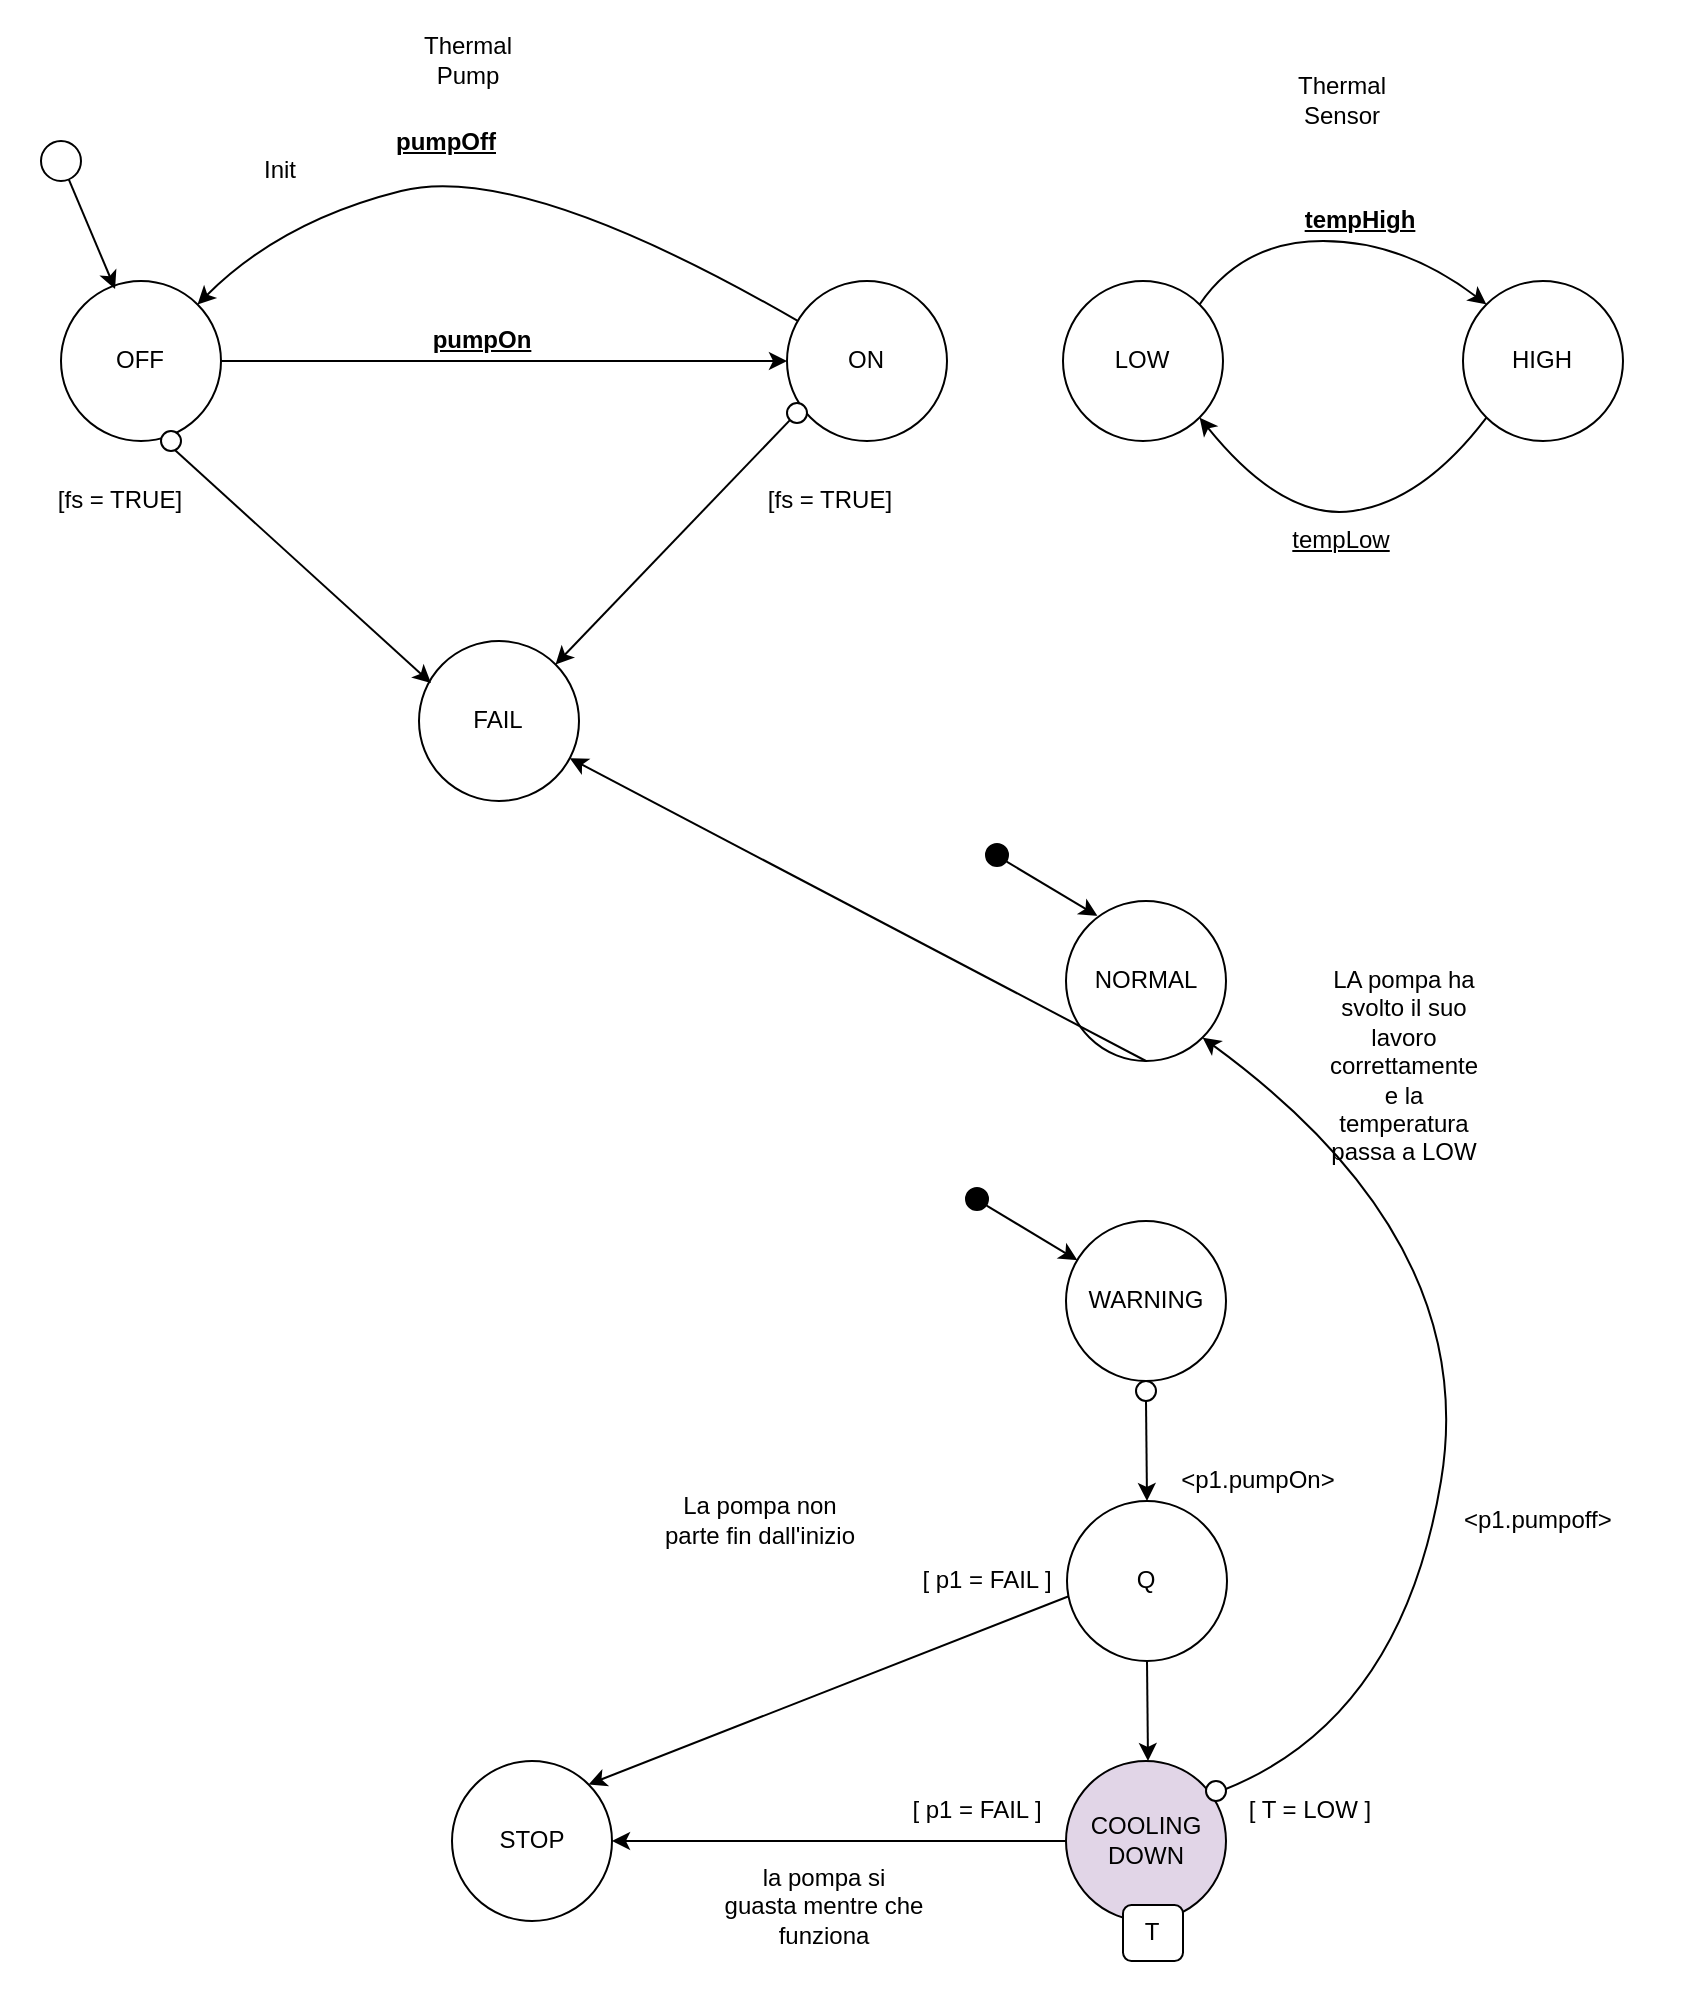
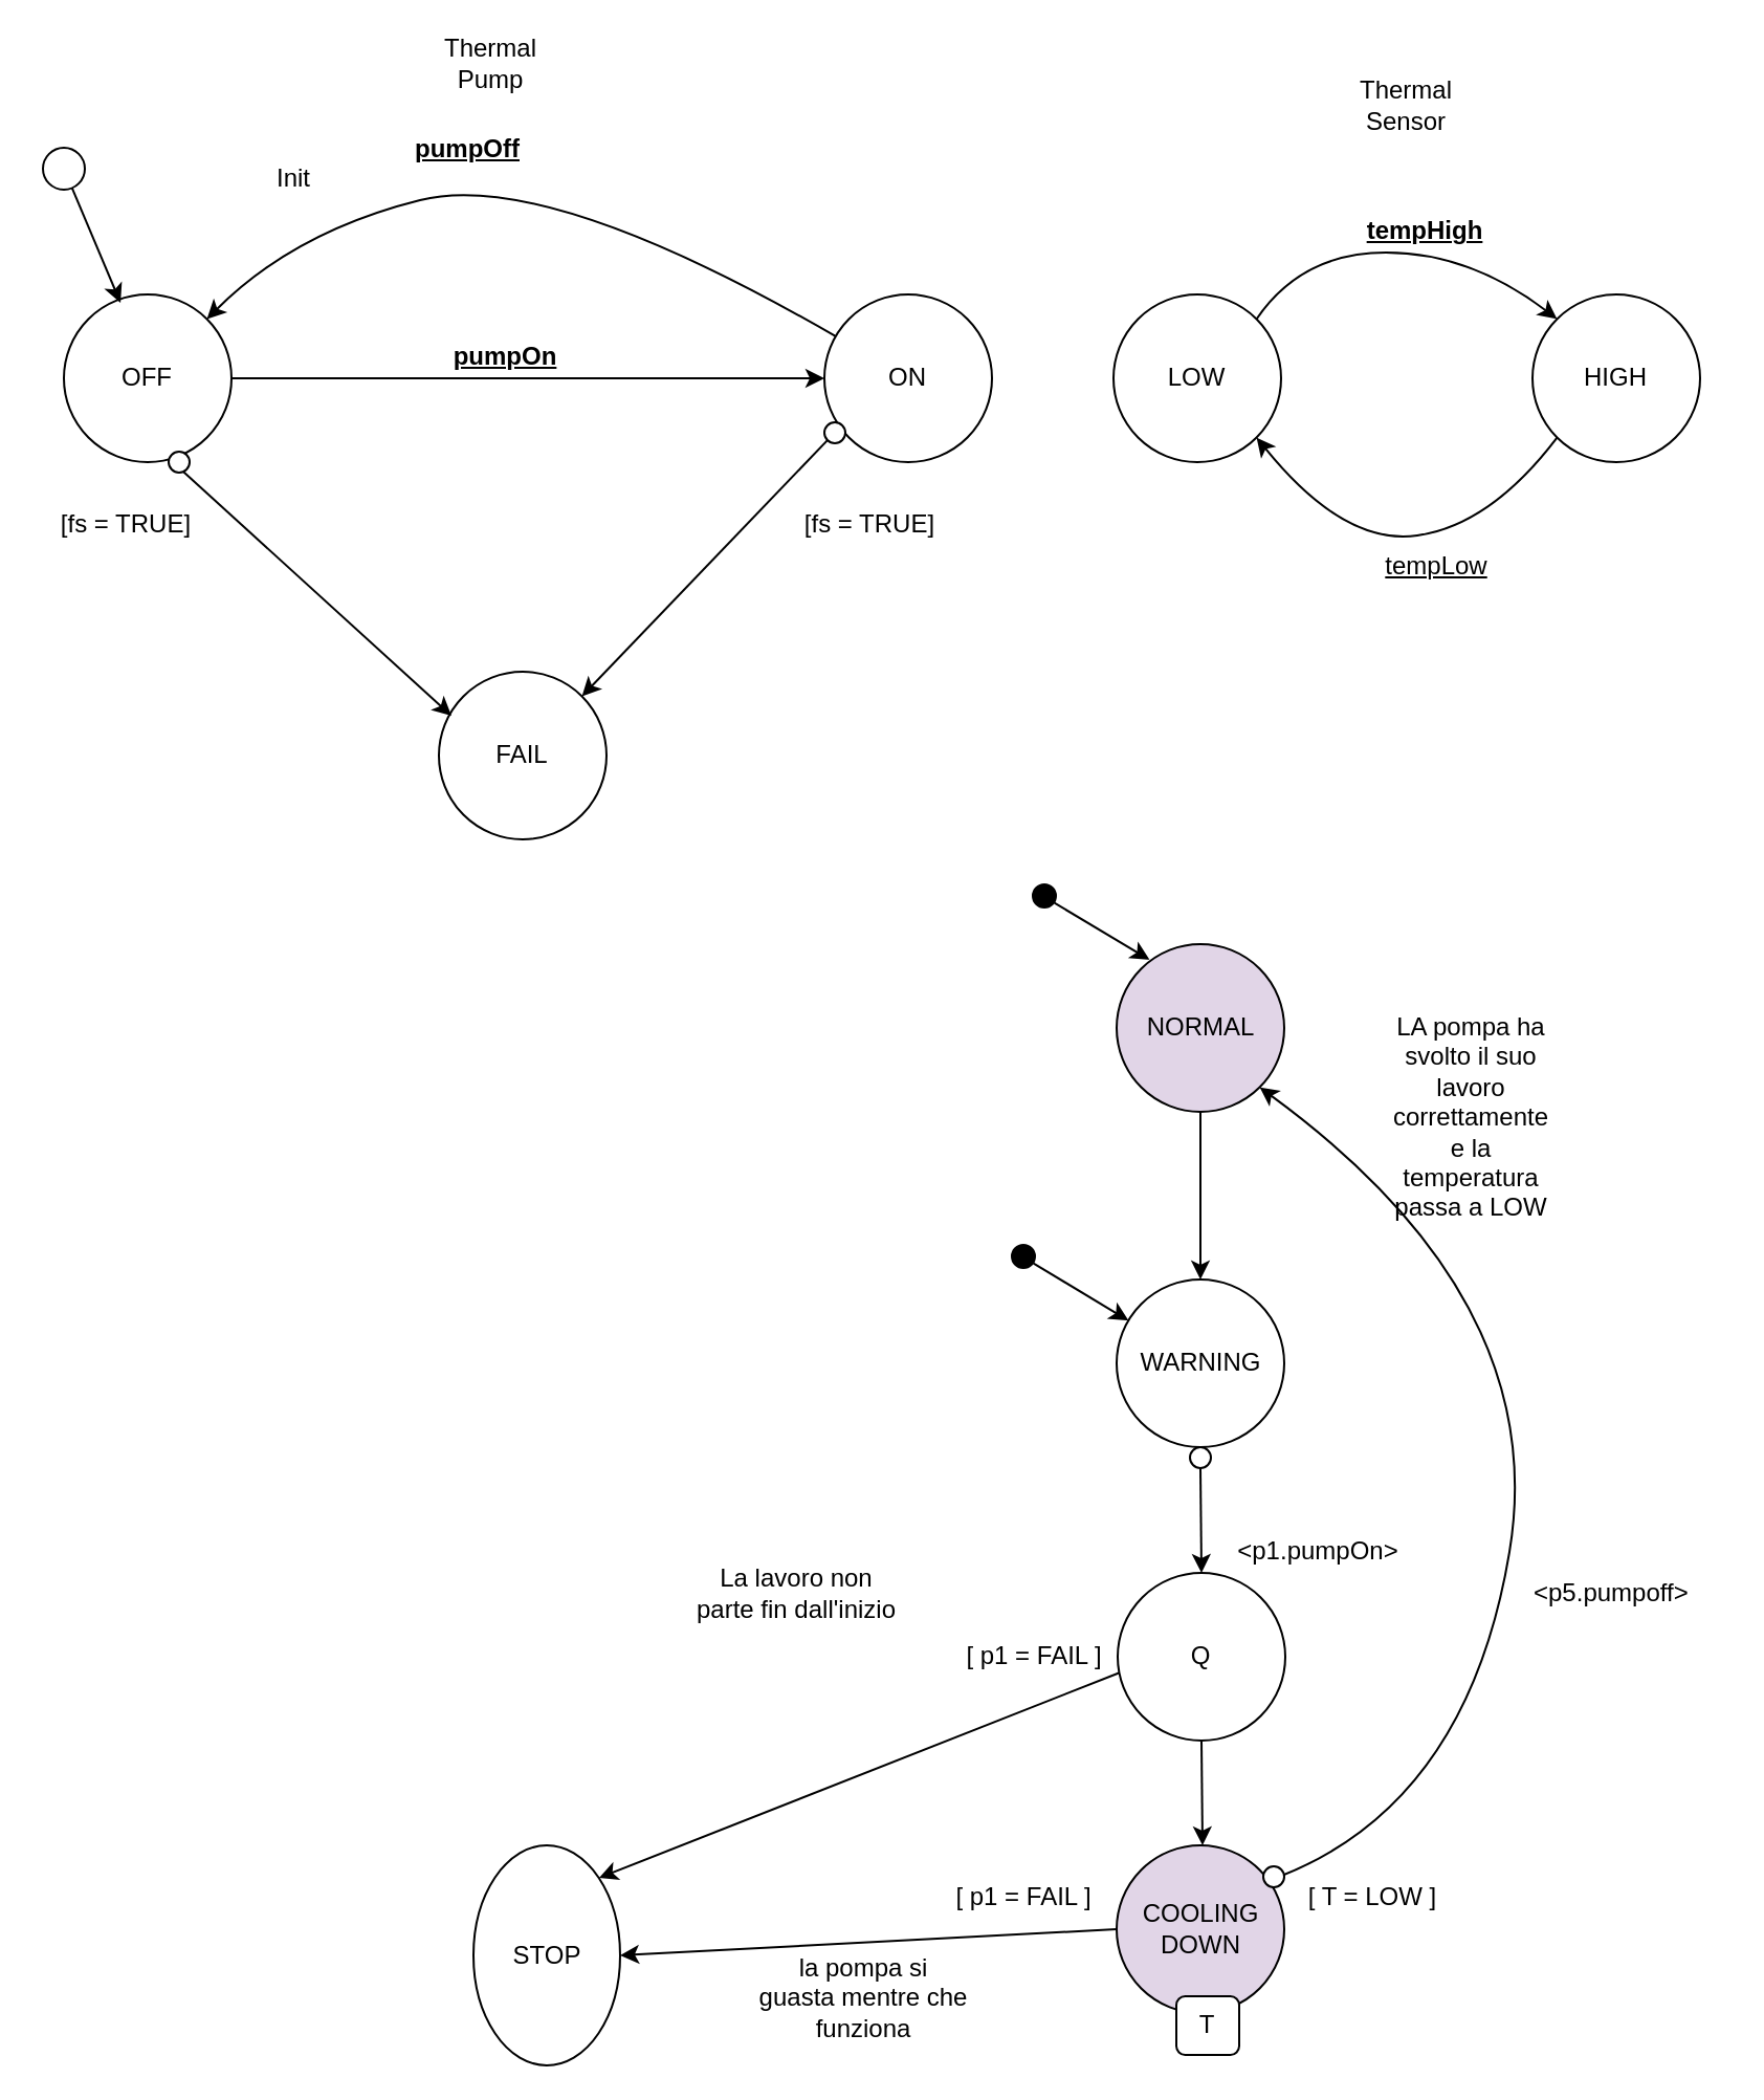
- <mxCell id="35" value="&lt;u&gt;tempLow&lt;/u&gt;" style="text;html=1;strokeColor=none;fillColor=none;align=center;verticalAlign=middle;whiteSpace=wrap;rounded=0;" parent="1" vertex="1"><mxGeometry x="651" y="260" width="39" height="20" as="geometry" /></mxCell>
+ <mxCell id="35" value="&lt;u&gt;tempLow&lt;/u&gt;" style="text;html=1;strokeColor=none;fillColor=none;align=center;verticalAlign=middle;whiteSpace=wrap;rounded=0;" parent="1" vertex="1"><mxGeometry x="666" y="260" width="39" height="20" as="geometry" /></mxCell>
- <mxCell id="25" value="" style="endArrow=classic;html=1;exitX=0.5;exitY=1;exitDx=0;exitDy=0;" parent="1" source="9" target="15" edge="1"><mxGeometry width="50" height="50" relative="1" as="geometry"><mxPoint x="630" y="610" as="sourcePoint" /><mxPoint x="680" y="560" as="targetPoint" /></mxGeometry></mxCell>
+ <mxCell id="25" value="" style="endArrow=classic;html=1;exitX=0.5;exitY=1;exitDx=0;exitDy=0;entryX=0.5;entryY=0;entryDx=0;entryDy=0;" parent="1" source="9" target="10" edge="1"><mxGeometry width="50" height="50" relative="1" as="geometry"><mxPoint x="630" y="610" as="sourcePoint" /><mxPoint x="680" y="560" as="targetPoint" /></mxGeometry></mxCell>
- <mxCell id="9" value="NORMAL" style="ellipse;whiteSpace=wrap;html=1;aspect=fixed;fillColor=#ffffff;" parent="1" vertex="1"><mxGeometry x="532.5" y="450" width="80" height="80" as="geometry" /></mxCell>
+ <mxCell id="9" value="NORMAL" style="ellipse;whiteSpace=wrap;html=1;aspect=fixed;fillColor=#e1d5e7;" parent="1" vertex="1"><mxGeometry x="532.5" y="450" width="80" height="80" as="geometry" /></mxCell>
- <mxCell id="23" value="La pompa non parte fin dall'inizio&lt;br&gt;" style="text;html=1;strokeColor=none;fillColor=none;align=center;verticalAlign=middle;whiteSpace=wrap;rounded=0;" parent="1" vertex="1"><mxGeometry x="328.5" y="740" width="102" height="40" as="geometry" /></mxCell>
+ <mxCell id="23" value="La lavoro non parte fin dall'inizio&lt;br&gt;" style="text;html=1;strokeColor=none;fillColor=none;align=center;verticalAlign=middle;whiteSpace=wrap;rounded=0;" parent="1" vertex="1"><mxGeometry x="328.5" y="740" width="102" height="40" as="geometry" /></mxCell>
- <mxCell id="42" value="&amp;lt;p1.pumpoff&amp;gt;&lt;br&gt;&lt;br&gt;" style="text;html=1;resizable=0;points=[];autosize=1;align=left;verticalAlign=top;spacingTop=-4;" parent="1" vertex="1"><mxGeometry x="730" y="750" width="90" height="30" as="geometry" /></mxCell>
+ <mxCell id="42" value="&amp;lt;p5.pumpoff&amp;gt;&lt;br&gt;&lt;br&gt;" style="text;html=1;resizable=0;points=[];autosize=1;align=left;verticalAlign=top;spacingTop=-4;" parent="1" vertex="1"><mxGeometry x="730" y="750" width="90" height="30" as="geometry" /></mxCell>
- <mxCell id="11" value="STOP" style="ellipse;whiteSpace=wrap;html=1;aspect=fixed;fillColor=#ffffff;" parent="1" vertex="1"><mxGeometry x="225.5" y="880" width="80" height="80" as="geometry" /></mxCell>
+ <mxCell id="11" value="STOP" style="ellipse;whiteSpace=wrap;html=1;aspect=fixed;fillColor=#ffffff;" parent="1" vertex="1"><mxGeometry x="225.5" y="880" width="70" height="105" as="geometry" /></mxCell>
